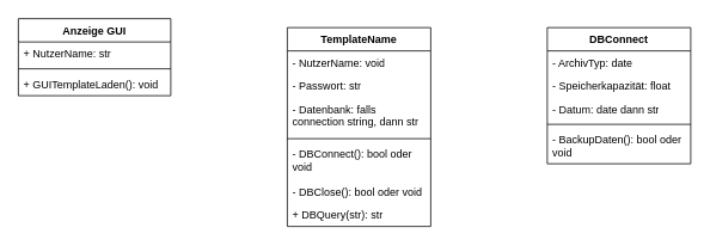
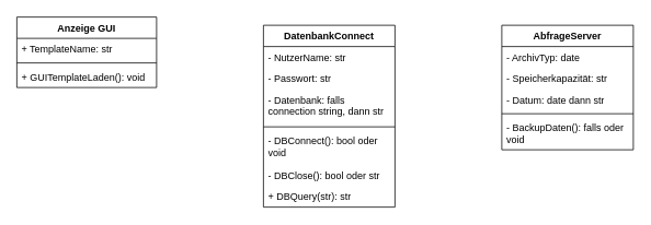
- <mxCell id="2" value="TemplateName" style="swimlane;fontStyle=1;align=center;verticalAlign=top;childLayout=stackLayout;horizontal=1;startSize=26;horizontalStack=0;resizeParent=1;resizeParentMax=0;resizeLast=0;collapsible=1;marginBottom=0;whiteSpace=wrap;html=1;" vertex="1" parent="1"><mxGeometry x="320" y="30" width="160" height="222" as="geometry" /></mxCell>
+ <mxCell id="2" value="DatenbankConnect" style="swimlane;fontStyle=1;align=center;verticalAlign=top;childLayout=stackLayout;horizontal=1;startSize=26;horizontalStack=0;resizeParent=1;resizeParentMax=0;resizeLast=0;collapsible=1;marginBottom=0;whiteSpace=wrap;html=1;" vertex="1" parent="1"><mxGeometry x="320" y="30" width="160" height="222" as="geometry" /></mxCell>
- <mxCell id="14" value="DBConnect" style="swimlane;fontStyle=1;align=center;verticalAlign=top;childLayout=stackLayout;horizontal=1;startSize=26;horizontalStack=0;resizeParent=1;resizeParentMax=0;resizeLast=0;collapsible=1;marginBottom=0;whiteSpace=wrap;html=1;" vertex="1" parent="1"><mxGeometry x="610" y="30" width="160" height="152" as="geometry" /></mxCell>
+ <mxCell id="14" value="AbfrageServer" style="swimlane;fontStyle=1;align=center;verticalAlign=top;childLayout=stackLayout;horizontal=1;startSize=26;horizontalStack=0;resizeParent=1;resizeParentMax=0;resizeLast=0;collapsible=1;marginBottom=0;whiteSpace=wrap;html=1;" vertex="1" parent="1"><mxGeometry x="610" y="30" width="160" height="152" as="geometry" /></mxCell>
- <mxCell id="11" value="+ NutzerName: str" style="text;strokeColor=none;fillColor=none;align=left;verticalAlign=top;spacingLeft=4;spacingRight=4;overflow=hidden;rotatable=0;points=[[0,0.5],[1,0.5]];portConstraint=eastwest;whiteSpace=wrap;html=1;" vertex="1" parent="10"><mxGeometry y="26" width="170" height="26" as="geometry" /></mxCell>
+ <mxCell id="11" value="+ TemplateName: str" style="text;strokeColor=none;fillColor=none;align=left;verticalAlign=top;spacingLeft=4;spacingRight=4;overflow=hidden;rotatable=0;points=[[0,0.5],[1,0.5]];portConstraint=eastwest;whiteSpace=wrap;html=1;" vertex="1" parent="10"><mxGeometry y="26" width="170" height="26" as="geometry" /></mxCell>
- <mxCell id="3" value="- NutzerName: void" style="text;strokeColor=none;fillColor=none;align=left;verticalAlign=top;spacingLeft=4;spacingRight=4;overflow=hidden;rotatable=0;points=[[0,0.5],[1,0.5]];portConstraint=eastwest;whiteSpace=wrap;html=1;" vertex="1" parent="2"><mxGeometry y="26" width="160" height="26" as="geometry" /></mxCell>
+ <mxCell id="3" value="- NutzerName: str" style="text;strokeColor=none;fillColor=none;align=left;verticalAlign=top;spacingLeft=4;spacingRight=4;overflow=hidden;rotatable=0;points=[[0,0.5],[1,0.5]];portConstraint=eastwest;whiteSpace=wrap;html=1;" vertex="1" parent="2"><mxGeometry y="26" width="160" height="26" as="geometry" /></mxCell>
- <mxCell id="16" value="- Speicherkapazität: float" style="text;strokeColor=none;fillColor=none;align=left;verticalAlign=top;spacingLeft=4;spacingRight=4;overflow=hidden;rotatable=0;points=[[0,0.5],[1,0.5]];portConstraint=eastwest;whiteSpace=wrap;html=1;" vertex="1" parent="14"><mxGeometry y="52" width="160" height="26" as="geometry" /></mxCell>
+ <mxCell id="16" value="- Speicherkapazität: str" style="text;strokeColor=none;fillColor=none;align=left;verticalAlign=top;spacingLeft=4;spacingRight=4;overflow=hidden;rotatable=0;points=[[0,0.5],[1,0.5]];portConstraint=eastwest;whiteSpace=wrap;html=1;" vertex="1" parent="14"><mxGeometry y="52" width="160" height="26" as="geometry" /></mxCell>
- <mxCell id="19" value="- BackupDaten(): bool oder void&amp;nbsp;" style="text;strokeColor=none;fillColor=none;align=left;verticalAlign=top;spacingLeft=4;spacingRight=4;overflow=hidden;rotatable=0;points=[[0,0.5],[1,0.5]];portConstraint=eastwest;whiteSpace=wrap;html=1;" vertex="1" parent="14"><mxGeometry y="112" width="160" height="40" as="geometry" /></mxCell>
+ <mxCell id="19" value="- BackupDaten(): falls oder void&amp;nbsp;" style="text;strokeColor=none;fillColor=none;align=left;verticalAlign=top;spacingLeft=4;spacingRight=4;overflow=hidden;rotatable=0;points=[[0,0.5],[1,0.5]];portConstraint=eastwest;whiteSpace=wrap;html=1;" vertex="1" parent="14"><mxGeometry y="112" width="160" height="40" as="geometry" /></mxCell>
- <mxCell id="8" value="- DBClose(): bool oder void" style="text;strokeColor=none;fillColor=none;align=left;verticalAlign=top;spacingLeft=4;spacingRight=4;overflow=hidden;rotatable=0;points=[[0,0.5],[1,0.5]];portConstraint=eastwest;whiteSpace=wrap;html=1;" vertex="1" parent="2"><mxGeometry y="170" width="160" height="26" as="geometry" /></mxCell>
+ <mxCell id="8" value="- DBClose(): bool oder str" style="text;strokeColor=none;fillColor=none;align=left;verticalAlign=top;spacingLeft=4;spacingRight=4;overflow=hidden;rotatable=0;points=[[0,0.5],[1,0.5]];portConstraint=eastwest;whiteSpace=wrap;html=1;" vertex="1" parent="2"><mxGeometry y="170" width="160" height="26" as="geometry" /></mxCell>
